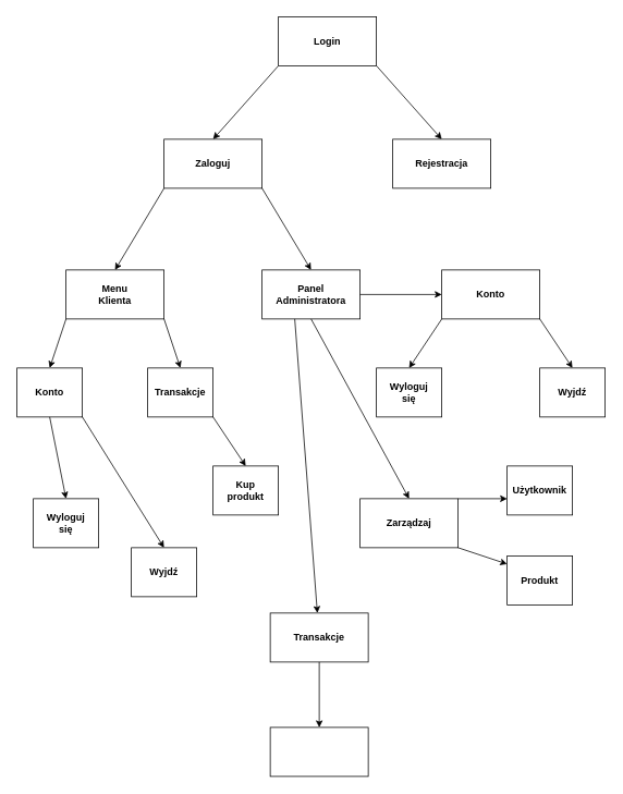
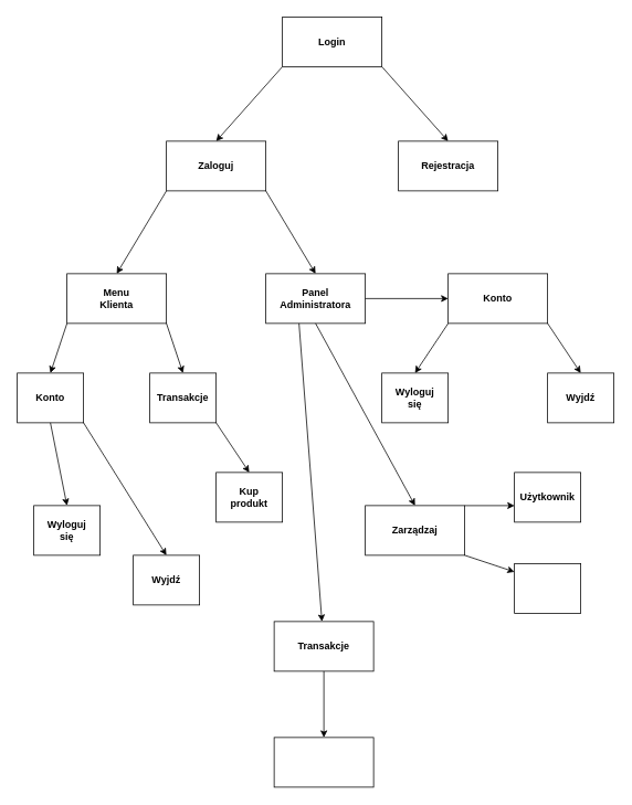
- <mxCell id="48" value="&lt;b&gt;Produkt&lt;/b&gt;" style="text;html=1;strokeColor=none;fillColor=none;align=center;verticalAlign=middle;whiteSpace=wrap;rounded=0;" vertex="1" parent="1"><mxGeometry x="640" y="700" width="40" height="20" as="geometry" /></mxCell>
